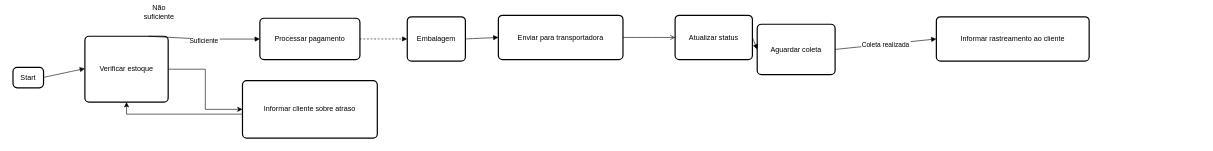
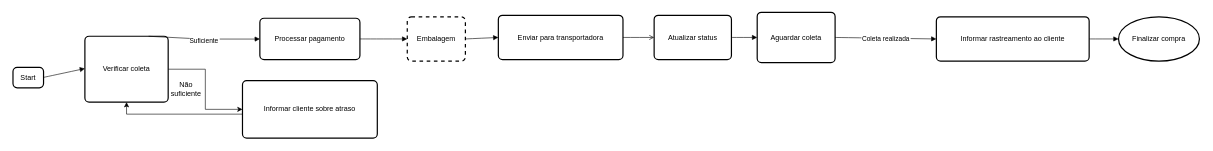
- <mxCell id="22" value="Não suficiente" style="text;html=1;align=center;verticalAlign=middle;whiteSpace=wrap;rounded=0;" vertex="1" parent="1"><mxGeometry x="234" y="4" width="60" height="30" as="geometry" /></mxCell>
+ <mxCell id="22" value="Não suficiente" style="text;html=1;align=center;verticalAlign=middle;whiteSpace=wrap;rounded=0;" vertex="1" parent="1"><mxGeometry x="279" y="134" width="60" height="30" as="geometry" /></mxCell>
- <mxCell id="8" value="Atualizar status" style="rounded=1;absoluteArcSize=1;arcSize=14;whiteSpace=wrap;strokeWidth=2;" parent="1" vertex="1"><mxGeometry x="1125" y="25" width="129" height="74" as="geometry" /></mxCell>
+ <mxCell id="8" value="Atualizar status" style="rounded=1;absoluteArcSize=1;arcSize=14;whiteSpace=wrap;strokeWidth=2;" parent="1" vertex="1"><mxGeometry x="1090" y="25" width="129" height="74" as="geometry" /></mxCell>
- <mxCell id="16" value="" style="curved=1;startArrow=none;endArrow=block;exitX=1;exitY=0.5;entryX=0;entryY=0.5;dashed=1;" parent="1" source="5" target="6" edge="1"><mxGeometry relative="1" as="geometry"><Array as="points" /></mxGeometry></mxCell>
+ <mxCell id="16" value="" style="curved=1;startArrow=none;endArrow=block;exitX=1;exitY=0.5;entryX=0;entryY=0.5;" parent="1" source="5" target="6" edge="1"><mxGeometry relative="1" as="geometry"><Array as="points" /></mxGeometry></mxCell>
- <mxCell id="6" value="Embalagem" style="rounded=1;absoluteArcSize=1;arcSize=14;whiteSpace=wrap;strokeWidth=2;" parent="1" vertex="1"><mxGeometry x="678" y="27.5" width="97" height="74" as="geometry" /></mxCell>
+ <mxCell id="6" value="Embalagem" style="rounded=1;absoluteArcSize=1;arcSize=14;whiteSpace=wrap;strokeWidth=2;dashed=1;" parent="1" vertex="1"><mxGeometry x="678" y="27.5" width="97" height="74" as="geometry" /></mxCell>
+ <mxCell id="21" value="" style="curved=1;startArrow=none;endArrow=block;exitX=1;exitY=0.5;entryX=0;entryY=0.5;" parent="1" source="10" target="11" edge="1"><mxGeometry relative="1" as="geometry"><Array as="points" /></mxGeometry></mxCell>
+ <mxCell id="11" value="Finalizar compra" style="rounded=1;absoluteArcSize=1;arcSize=14;whiteSpace=wrap;strokeWidth=2;shape=ellipse;perimeter=ellipsePerimeter;html=1;" parent="1" vertex="1"><mxGeometry x="1865" y="27.5" width="135" height="74" as="geometry" /></mxCell>
- <mxCell id="9" value="Aguardar coleta" style="rounded=1;absoluteArcSize=1;arcSize=14;whiteSpace=wrap;strokeWidth=2;" parent="1" vertex="1"><mxGeometry x="1262" y="40" width="130" height="84" as="geometry" /></mxCell>
+ <mxCell id="9" value="Aguardar coleta" style="rounded=1;absoluteArcSize=1;arcSize=14;whiteSpace=wrap;strokeWidth=2;" parent="1" vertex="1"><mxGeometry x="1262" y="20" width="130" height="84" as="geometry" /></mxCell>
- <mxCell id="4" value="Verificar estoque" style="rounded=1;absoluteArcSize=1;arcSize=14;whiteSpace=wrap;strokeWidth=2;" parent="1" vertex="1"><mxGeometry x="140" y="60" width="139" height="110" as="geometry" /></mxCell>
+ <mxCell id="4" value="Verificar coleta" style="rounded=1;absoluteArcSize=1;arcSize=14;whiteSpace=wrap;strokeWidth=2;" parent="1" vertex="1"><mxGeometry x="140" y="60" width="139" height="110" as="geometry" /></mxCell>
